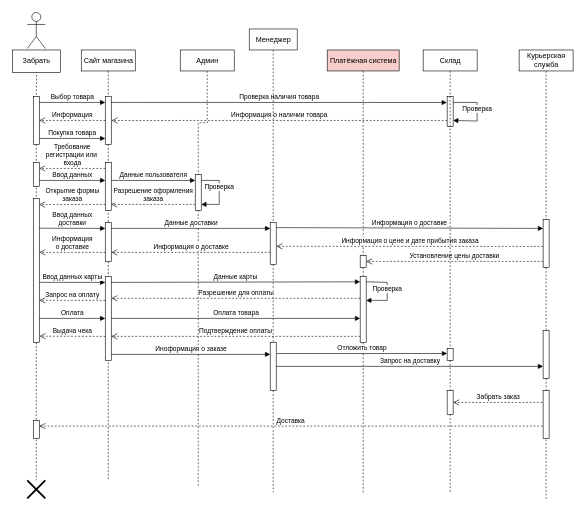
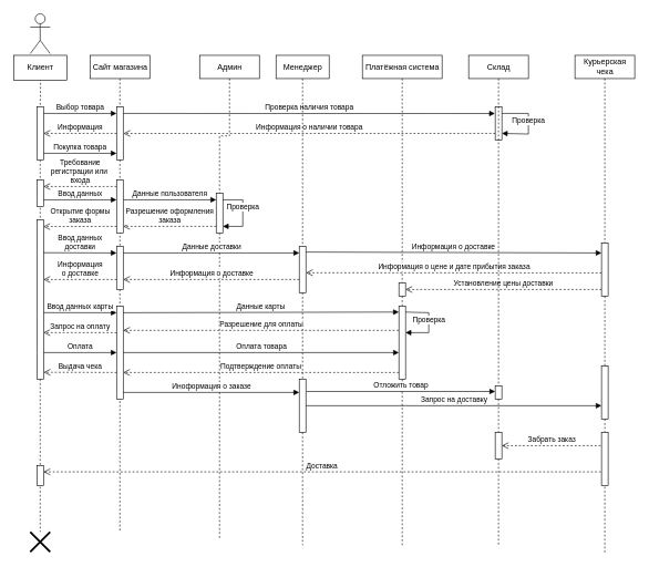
- <mxCell id="38" value="Менеджер" style="html=1;" vertex="1" parent="1"><mxGeometry x="415" y="47.5" width="80" height="35" as="geometry" /></mxCell>
+ <mxCell id="38" value="Менеджер" style="html=1;" vertex="1" parent="1"><mxGeometry x="415" y="82.5" width="80" height="35" as="geometry" /></mxCell>
- <mxCell id="32" value="Платёжная система" style="html=1;fillColor=#f8cecc;" vertex="1" parent="1"><mxGeometry x="545" y="82.5" width="120" height="35" as="geometry" /></mxCell>
+ <mxCell id="32" value="Платёжная система" style="html=1;" vertex="1" parent="1"><mxGeometry x="545" y="82.5" width="120" height="35" as="geometry" /></mxCell>
- <mxCell id="10" value="Курьерская&lt;br&gt;служба" style="html=1;" vertex="1" parent="1"><mxGeometry x="865" y="82.5" width="90" height="35" as="geometry" /></mxCell>
+ <mxCell id="10" value="Курьерская&lt;br&gt;чека" style="html=1;" vertex="1" parent="1"><mxGeometry x="865" y="82.5" width="90" height="35" as="geometry" /></mxCell>
- <mxCell id="78" value="Забрать" style="html=1;" vertex="1" parent="1"><mxGeometry x="20" y="82.5" width="80" height="37.5" as="geometry" /></mxCell>
+ <mxCell id="78" value="Клиент" style="html=1;" vertex="1" parent="1"><mxGeometry x="20" y="82.5" width="80" height="37.5" as="geometry" /></mxCell>
